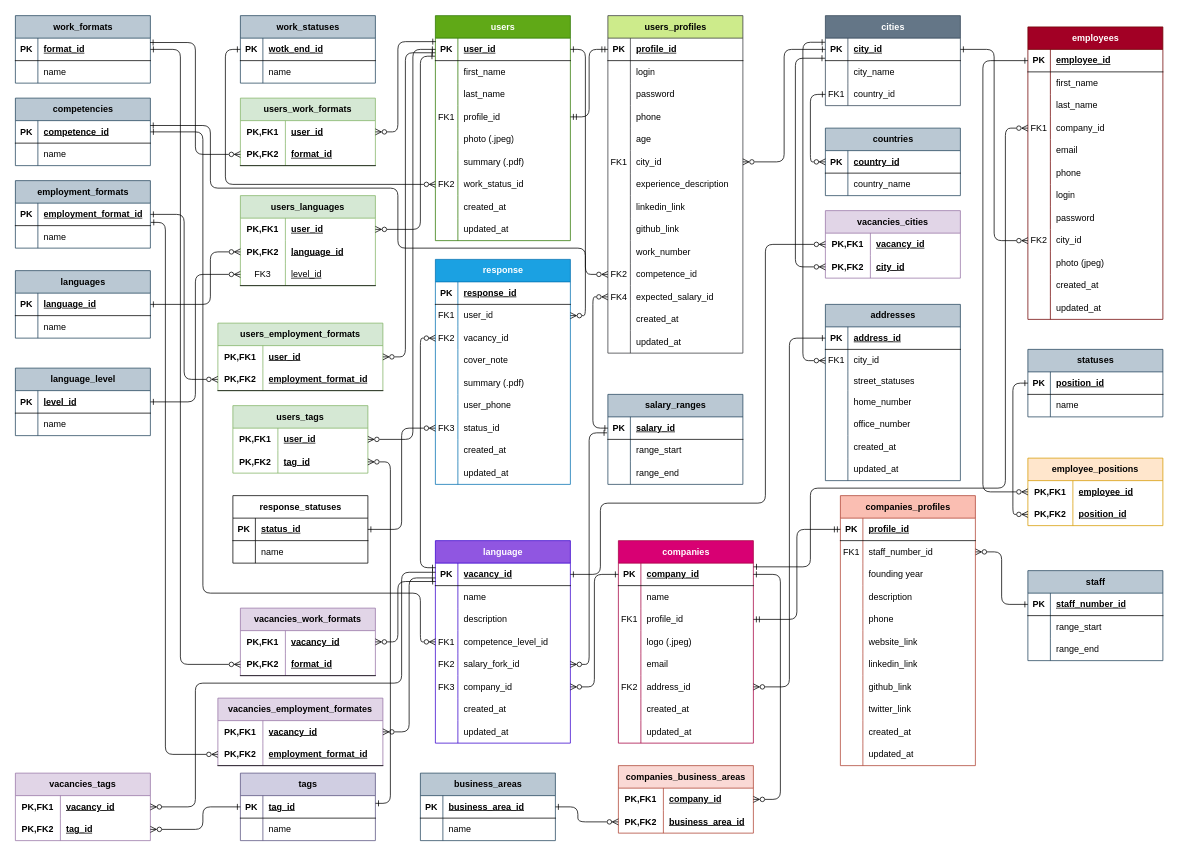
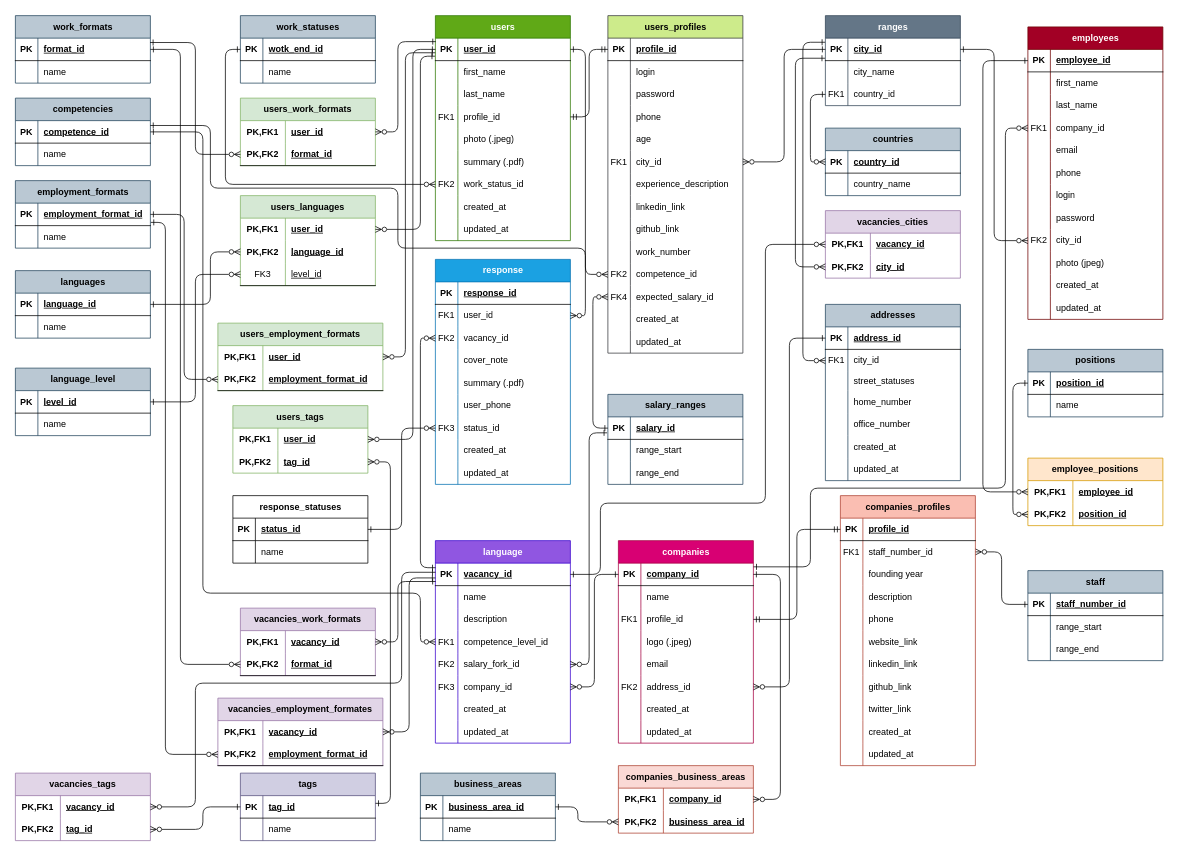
- <mxCell id="74" value="cities" style="shape=table;startSize=30;container=1;collapsible=1;childLayout=tableLayout;fixedRows=1;rowLines=0;fontStyle=1;align=center;resizeLast=1;html=1;fillColor=#647687;strokeColor=#314354;fontColor=#ffffff;" parent="1" vertex="1"><mxGeometry x="1100" y="20" width="180" height="120" as="geometry" /></mxCell>
+ <mxCell id="74" value="ranges" style="shape=table;startSize=30;container=1;collapsible=1;childLayout=tableLayout;fixedRows=1;rowLines=0;fontStyle=1;align=center;resizeLast=1;html=1;fillColor=#647687;strokeColor=#314354;fontColor=#ffffff;" parent="1" vertex="1"><mxGeometry x="1100" y="20" width="180" height="120" as="geometry" /></mxCell>
- <mxCell id="409" value="statuses" style="shape=table;startSize=30;container=1;collapsible=1;childLayout=tableLayout;fixedRows=1;rowLines=0;fontStyle=1;align=center;resizeLast=1;html=1;fillColor=#bac8d3;strokeColor=#23445d;" parent="1" vertex="1"><mxGeometry x="1370" y="465" width="180" height="90" as="geometry" /></mxCell>
+ <mxCell id="409" value="positions" style="shape=table;startSize=30;container=1;collapsible=1;childLayout=tableLayout;fixedRows=1;rowLines=0;fontStyle=1;align=center;resizeLast=1;html=1;fillColor=#bac8d3;strokeColor=#23445d;" parent="1" vertex="1"><mxGeometry x="1370" y="465" width="180" height="90" as="geometry" /></mxCell>
